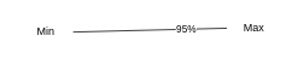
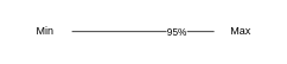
- <mxCell id="4" value="Max" style="text;html=1;strokeColor=none;fillColor=none;align=center;verticalAlign=middle;whiteSpace=wrap;rounded=0;" parent="1" vertex="1"><mxGeometry x="250" y="15" width="60" height="30" as="geometry" /></mxCell>
+ <mxCell id="4" value="Max" style="text;html=1;strokeColor=none;fillColor=none;align=center;verticalAlign=middle;whiteSpace=wrap;rounded=0;" parent="1" vertex="1"><mxGeometry x="240" y="20" width="60" height="30" as="geometry" /></mxCell>
